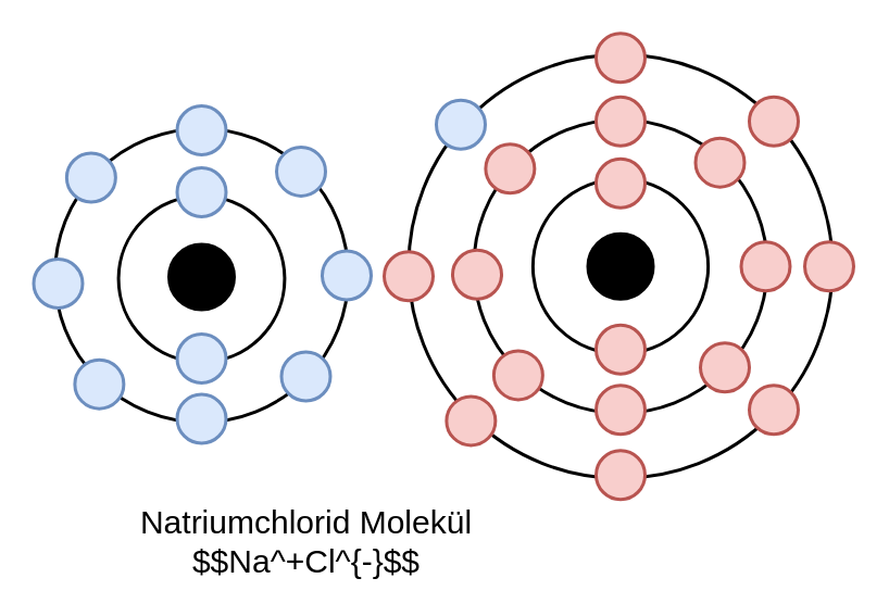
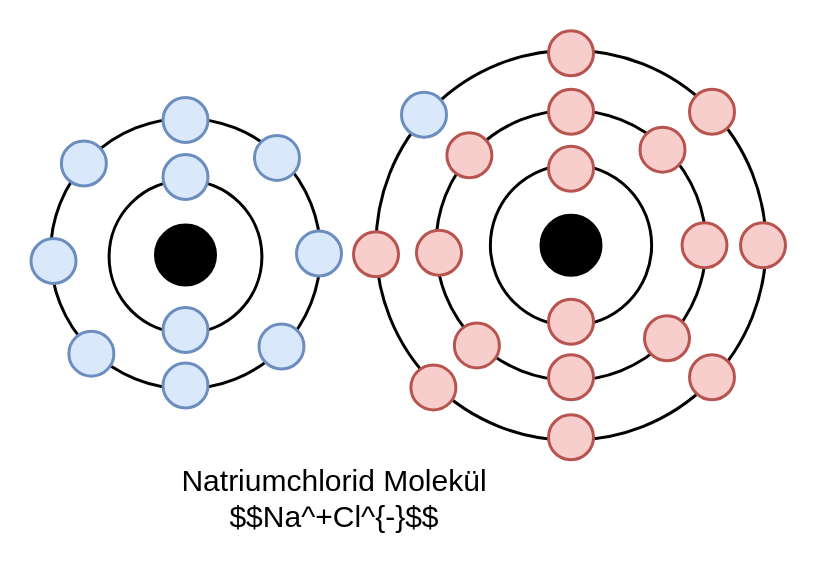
- <mxCell id="19" value="Natriumchlorid Molekül&lt;br style=&quot;font-size: 20px&quot;&gt;$$Na^+Cl^{-}$$" style="text;html=1;resizable=0;autosize=1;align=center;verticalAlign=middle;points=[];fillColor=none;strokeColor=none;rounded=0;fontSize=20;" vertex="1" parent="1"><mxGeometry x="77.25" y="306" width="220" height="50" as="geometry" /></mxCell>
+ <mxCell id="19" value="Natriumchlorid Molekül&lt;br style=&quot;font-size: 20px&quot;&gt;$$Na^+Cl^{-}$$" style="text;html=1;resizable=0;autosize=1;align=center;verticalAlign=middle;points=[];fillColor=none;strokeColor=none;rounded=0;fontSize=20;" vertex="1" parent="1"><mxGeometry x="112.25" y="306" width="220" height="50" as="geometry" /></mxCell>
